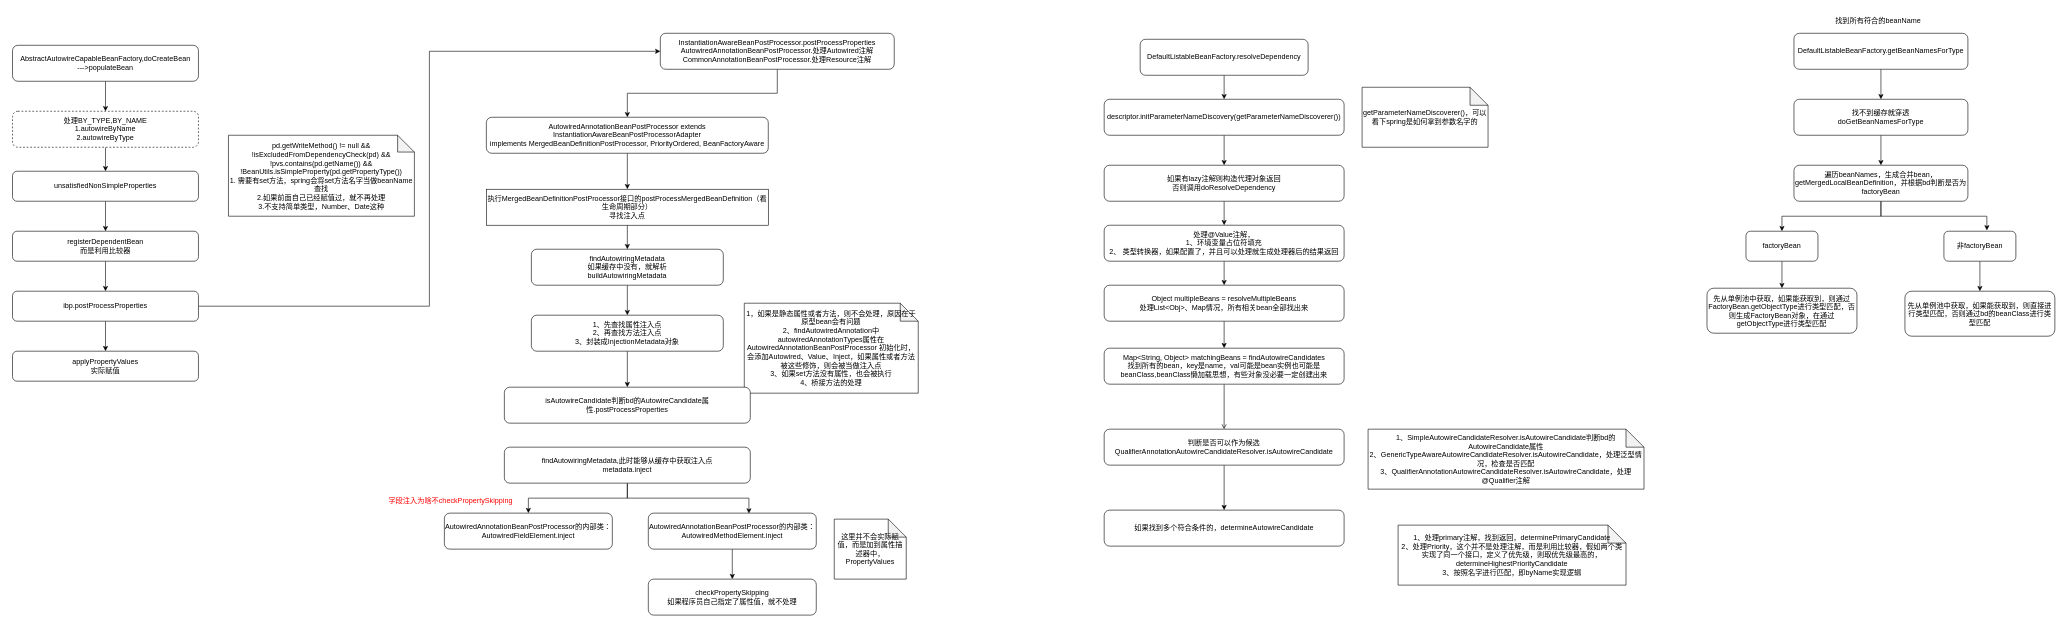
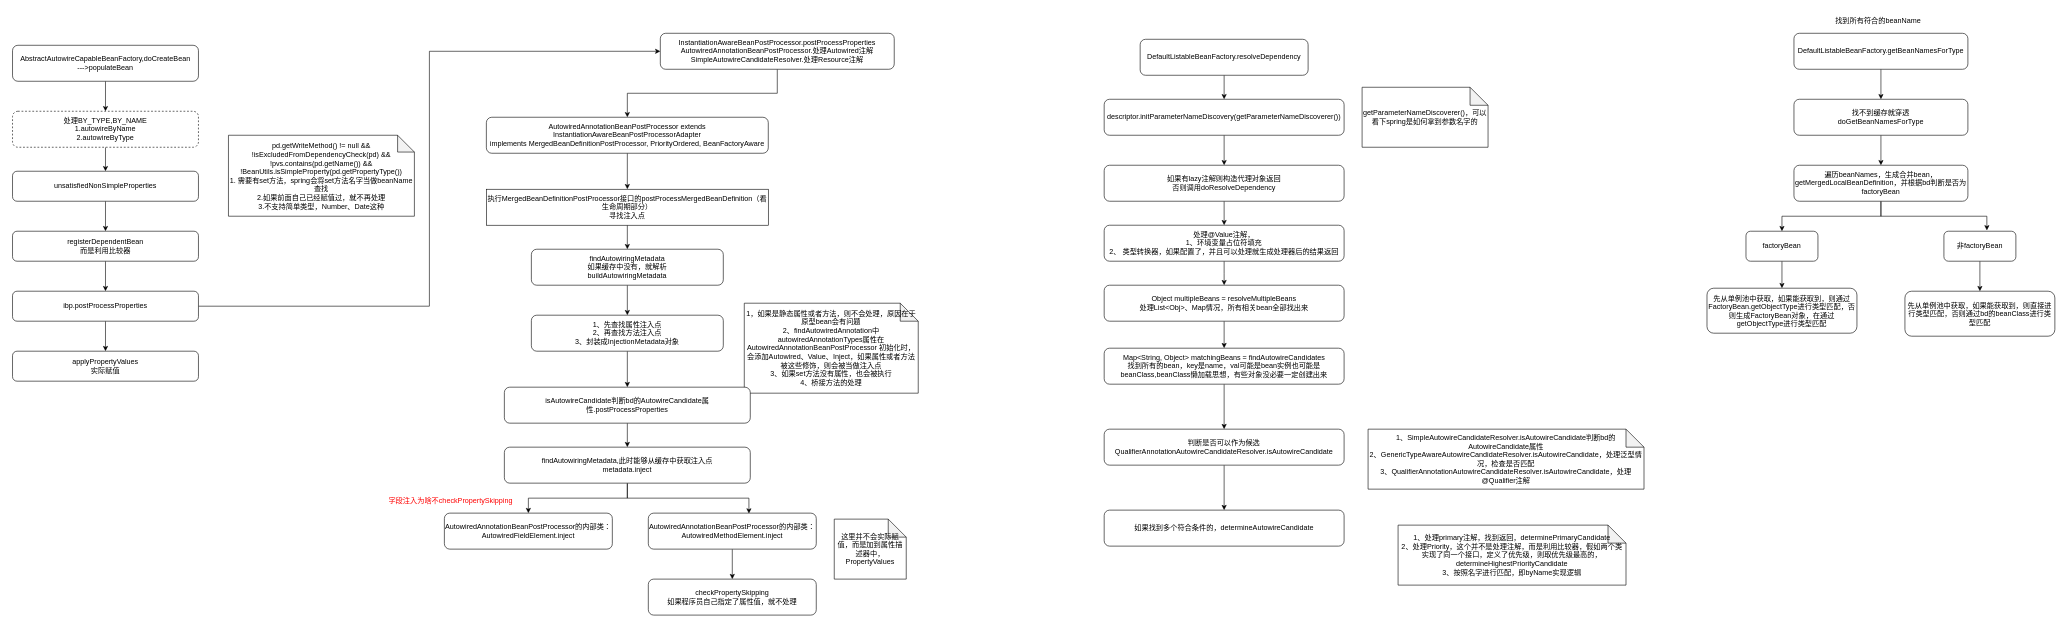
- <mxCell id="12" value="InstantiationAwareBeanPostProcessor.postProcessProperties&lt;br&gt;AutowiredAnnotationBeanPostProcessor.处理Autowired注解&lt;br&gt;CommonAnnotationBeanPostProcessor.处理Resource注解" style="rounded=1;whiteSpace=wrap;html=1;" parent="1" vertex="1"><mxGeometry x="1100" y="55" width="390" height="60" as="geometry" /></mxCell>
+ <mxCell id="12" value="InstantiationAwareBeanPostProcessor.postProcessProperties&lt;br&gt;AutowiredAnnotationBeanPostProcessor.处理Autowired注解&lt;br&gt;SimpleAutowireCandidateResolver.处理Resource注解" style="rounded=1;whiteSpace=wrap;html=1;" parent="1" vertex="1"><mxGeometry x="1100" y="55" width="390" height="60" as="geometry" /></mxCell>
- <mxCell id="49" value="" style="edgeStyle=orthogonalEdgeStyle;rounded=0;orthogonalLoop=1;jettySize=auto;html=1;endArrow=open;" edge="1" parent="1" source="50" target="56"><mxGeometry relative="1" as="geometry" /></mxCell>
+ <mxCell id="49" value="" style="edgeStyle=orthogonalEdgeStyle;rounded=0;orthogonalLoop=1;jettySize=auto;html=1;" edge="1" parent="1" source="50" target="56"><mxGeometry relative="1" as="geometry" /></mxCell>
+ <mxCell id="22" value="" style="edgeStyle=orthogonalEdgeStyle;rounded=0;orthogonalLoop=1;jettySize=auto;html=1;" parent="1" source="23" target="26" edge="1"><mxGeometry relative="1" as="geometry" /></mxCell>
